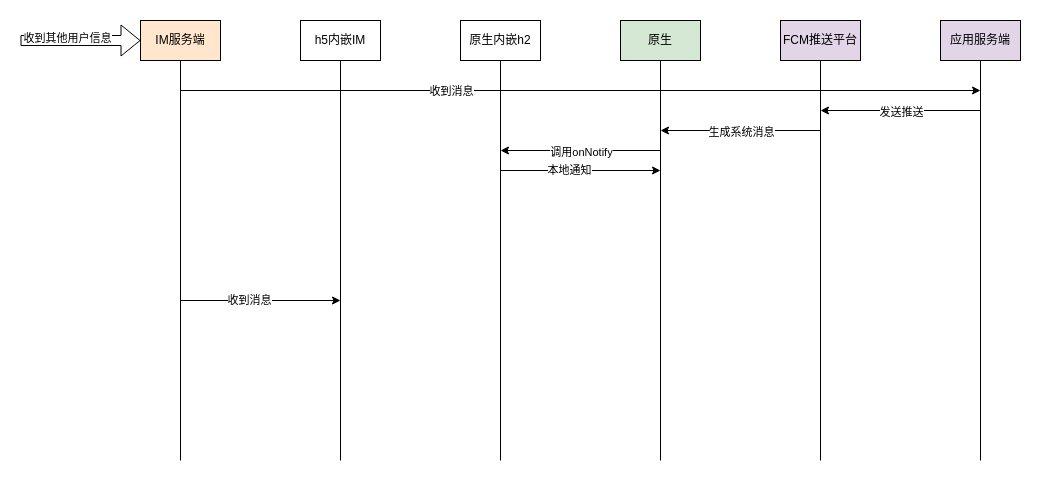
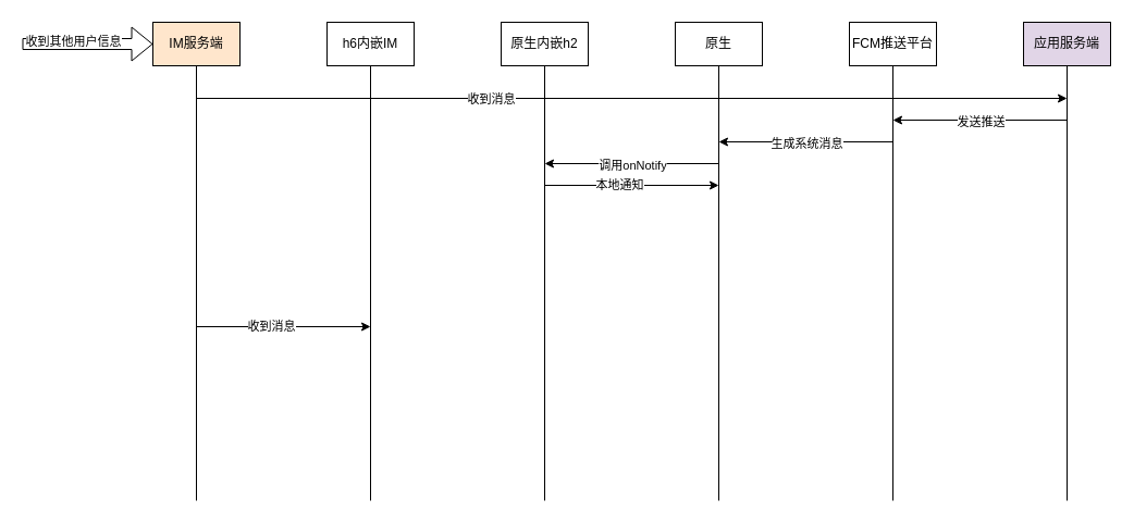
- <mxCell id="11" value="h5内嵌IM" style="rounded=0;whiteSpace=wrap;html=1;" parent="10" vertex="1"><mxGeometry width="80" height="40" as="geometry" /></mxCell>
+ <mxCell id="11" value="h6内嵌IM" style="rounded=0;whiteSpace=wrap;html=1;" parent="10" vertex="1"><mxGeometry width="80" height="40" as="geometry" /></mxCell>
- <mxCell id="3" value="原生" style="rounded=0;whiteSpace=wrap;html=1;fillColor=#d5e8d4;" parent="2" vertex="1"><mxGeometry width="80" height="40" as="geometry" /></mxCell>
+ <mxCell id="3" value="原生" style="rounded=0;whiteSpace=wrap;html=1;" parent="2" vertex="1"><mxGeometry width="80" height="40" as="geometry" /></mxCell>
- <mxCell id="14" value="FCM推送平台" style="rounded=0;whiteSpace=wrap;html=1;fillColor=#e1d5e7;" parent="13" vertex="1"><mxGeometry width="80" height="40" as="geometry" /></mxCell>
+ <mxCell id="14" value="FCM推送平台" style="rounded=0;whiteSpace=wrap;html=1;" parent="13" vertex="1"><mxGeometry width="80" height="40" as="geometry" /></mxCell>
